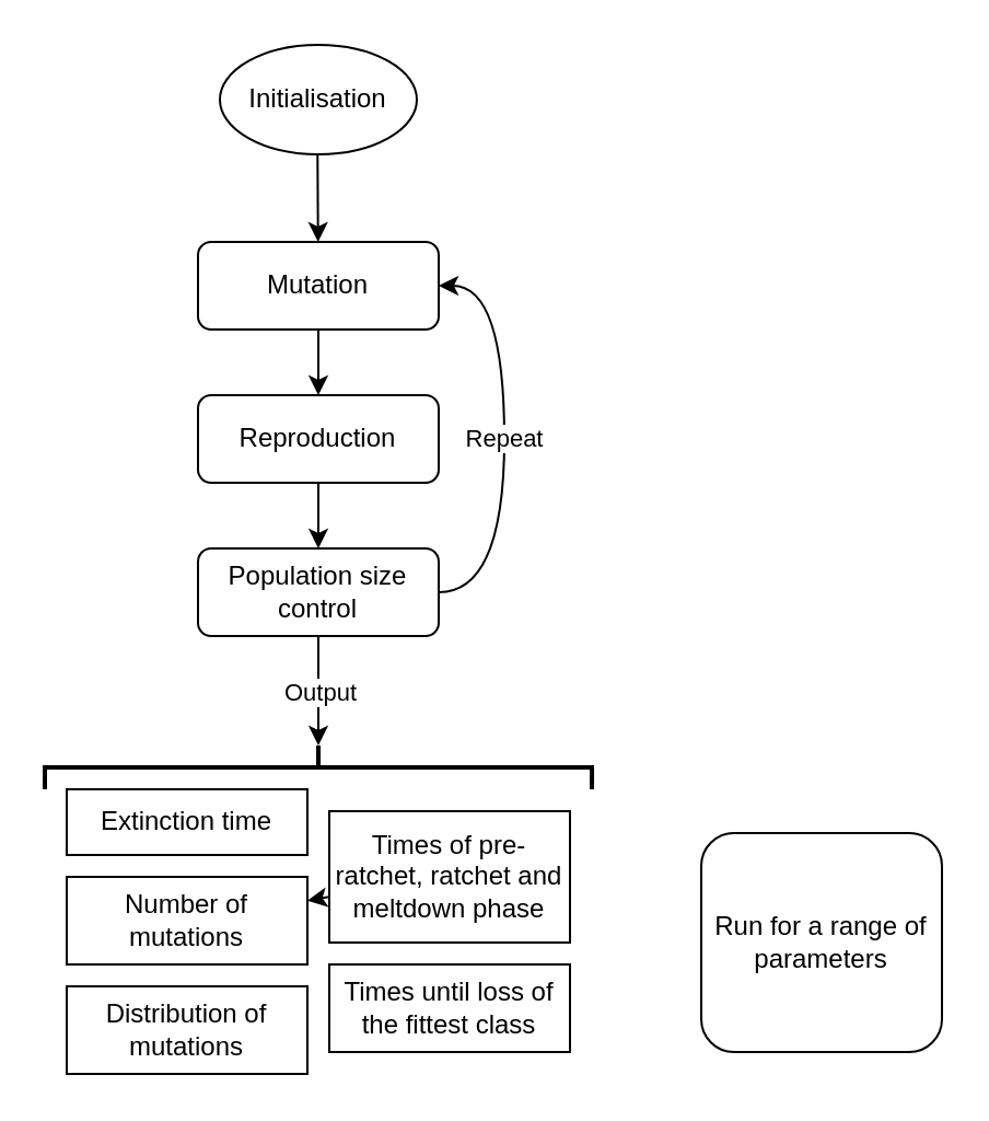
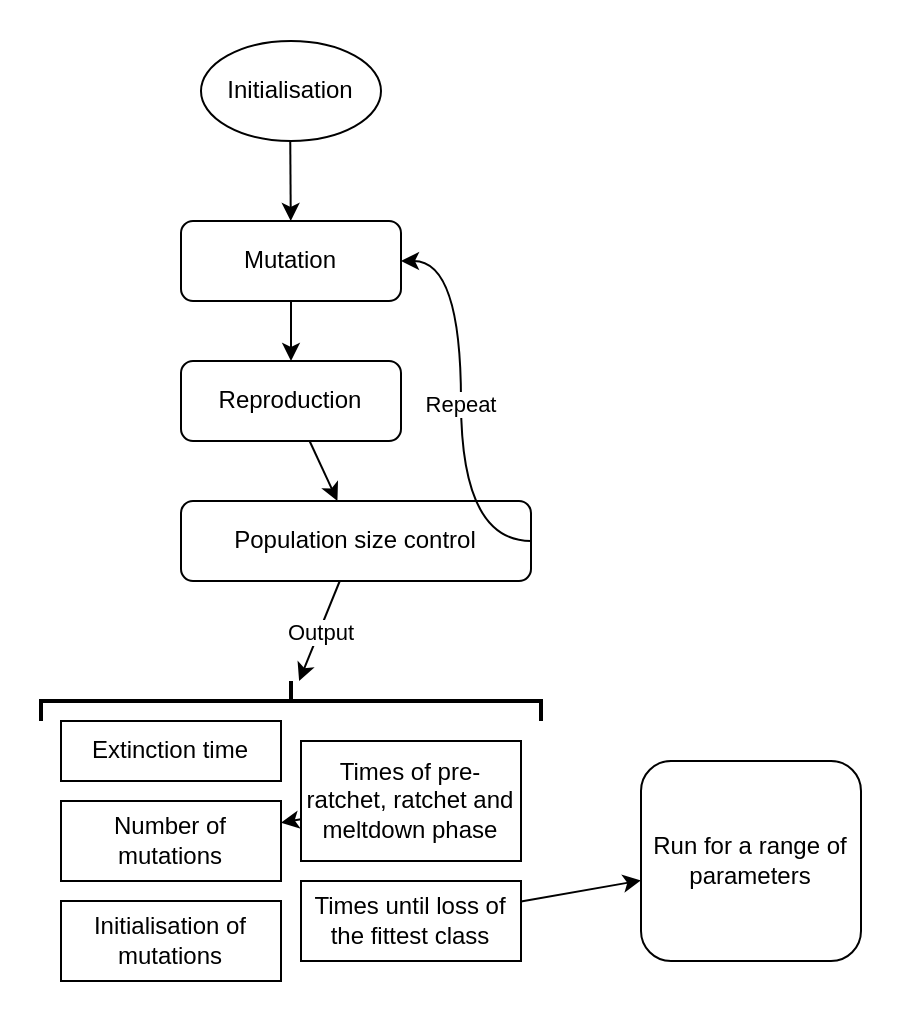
- <mxCell id="7" value="Population size control" style="rounded=1;whiteSpace=wrap;html=1;" vertex="1" parent="1"><mxGeometry x="90" y="250" width="110" height="40" as="geometry" /></mxCell>
+ <mxCell id="7" value="Population size control" style="rounded=1;whiteSpace=wrap;html=1;" vertex="1" parent="1"><mxGeometry x="90" y="250" width="175" height="40" as="geometry" /></mxCell>
+ <mxCell id="19" value="" style="endArrow=classic;html=1;rounded=0;" edge="1" parent="1" source="11" target="20"><mxGeometry relative="1" as="geometry"><mxPoint x="260" y="459.823" as="sourcePoint" /><mxPoint x="360" y="459.5" as="targetPoint" /></mxGeometry></mxCell>
- <mxCell id="14" value="Distribution of mutations" style="rounded=0;whiteSpace=wrap;html=1;" vertex="1" parent="1"><mxGeometry x="30" y="450" width="110" height="40" as="geometry" /></mxCell>
+ <mxCell id="14" value="Initialisation of mutations" style="rounded=0;whiteSpace=wrap;html=1;" vertex="1" parent="1"><mxGeometry x="30" y="450" width="110" height="40" as="geometry" /></mxCell>
